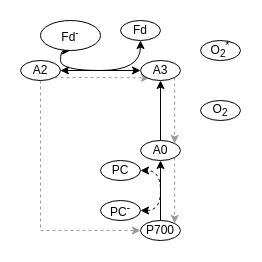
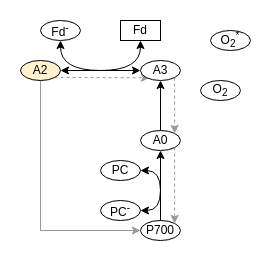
- <mxCell id="13" value="Fd" style="ellipse;whiteSpace=wrap;html=1;strokeColor=#000000;strokeWidth=1;" parent="1" vertex="1"><mxGeometry x="120" y="20" width="40" height="20" as="geometry" /></mxCell>
+ <mxCell id="13" value="Fd" style="whiteSpace=wrap;html=1;strokeColor=#000000;strokeWidth=1;rounded=0;" parent="1" vertex="1"><mxGeometry x="120" y="20" width="40" height="20" as="geometry" /></mxCell>
- <mxCell id="14" value="Fd&lt;sup&gt;-&lt;/sup&gt;" style="ellipse;whiteSpace=wrap;html=1;strokeColor=#000000;strokeWidth=1;" parent="1" vertex="1"><mxGeometry x="40" y="20" width="60" height="30" as="geometry" /></mxCell>
+ <mxCell id="14" value="Fd&lt;sup&gt;-&lt;/sup&gt;" style="ellipse;whiteSpace=wrap;html=1;strokeColor=#000000;strokeWidth=1;" parent="1" vertex="1"><mxGeometry x="40" y="20" width="40" height="20" as="geometry" /></mxCell>
- <mxCell id="8" value="O&lt;sub&gt;2&lt;/sub&gt;&lt;sup&gt;*&lt;/sup&gt;" style="ellipse;whiteSpace=wrap;html=1;strokeColor=#000000;strokeWidth=1;" parent="1" vertex="1"><mxGeometry x="200" y="40" width="40" height="20" as="geometry" /></mxCell>
+ <mxCell id="8" value="O&lt;sub&gt;2&lt;/sub&gt;&lt;sup&gt;*&lt;/sup&gt;" style="ellipse;whiteSpace=wrap;html=1;strokeColor=#000000;strokeWidth=1;" parent="1" vertex="1"><mxGeometry x="210" y="30" width="40" height="20" as="geometry" /></mxCell>
- <mxCell id="11" value="A2" style="ellipse;whiteSpace=wrap;html=1;strokeColor=#000000;strokeWidth=1;" parent="1" vertex="1"><mxGeometry x="20" y="60" width="40" height="20" as="geometry" /></mxCell>
+ <mxCell id="11" value="A2" style="ellipse;whiteSpace=wrap;html=1;strokeColor=#000000;strokeWidth=1;fillColor=#fff2cc;" parent="1" vertex="1"><mxGeometry x="20" y="60" width="40" height="20" as="geometry" /></mxCell>
- <mxCell id="7" value="O&lt;sub&gt;2&lt;/sub&gt;" style="ellipse;whiteSpace=wrap;html=1;strokeColor=#000000;strokeWidth=1;" parent="1" vertex="1"><mxGeometry x="200" y="100" width="40" height="20" as="geometry" /></mxCell>
+ <mxCell id="7" value="O&lt;sub&gt;2&lt;/sub&gt;" style="ellipse;whiteSpace=wrap;html=1;strokeColor=#000000;strokeWidth=1;" parent="1" vertex="1"><mxGeometry x="200" y="80" width="40" height="20" as="geometry" /></mxCell>
- <mxCell id="4" value="A0" style="ellipse;whiteSpace=wrap;html=1;strokeColor=#000000;strokeWidth=1;" parent="1" vertex="1"><mxGeometry x="140" y="140" width="40" height="20" as="geometry" /></mxCell>
+ <mxCell id="4" value="A0" style="ellipse;whiteSpace=wrap;html=1;strokeColor=#000000;strokeWidth=1;" parent="1" vertex="1"><mxGeometry x="140" y="130" width="40" height="20" as="geometry" /></mxCell>
- <mxCell id="15" style="edgeStyle=orthogonalEdgeStyle;curved=1;rounded=0;orthogonalLoop=1;jettySize=auto;html=1;exitX=1;exitY=0.5;exitDx=0;exitDy=0;entryX=1;entryY=0.5;entryDx=0;entryDy=0;startArrow=classic;startFill=1;strokeColor=#000000;dashed=1;" parent="1" source="16" target="17" edge="1"><mxGeometry relative="1" as="geometry" /></mxCell>
+ <mxCell id="15" style="edgeStyle=orthogonalEdgeStyle;curved=1;rounded=0;orthogonalLoop=1;jettySize=auto;html=1;exitX=1;exitY=0.5;exitDx=0;exitDy=0;entryX=1;entryY=0.5;entryDx=0;entryDy=0;startArrow=classic;startFill=1;strokeColor=#000000;" parent="1" source="16" target="17" edge="1"><mxGeometry relative="1" as="geometry" /></mxCell>
- <mxCell id="10" style="edgeStyle=orthogonalEdgeStyle;rounded=0;orthogonalLoop=1;jettySize=auto;html=1;exitX=0.5;exitY=1;exitDx=0;exitDy=0;entryX=0;entryY=0.5;entryDx=0;entryDy=0;dashed=1;strokeColor=#999999;" edge="1" parent="1" source="11" target="19"><mxGeometry relative="1" as="geometry" /></mxCell>
+ <mxCell id="10" style="edgeStyle=orthogonalEdgeStyle;rounded=0;orthogonalLoop=1;jettySize=auto;html=1;exitX=0.5;exitY=1;exitDx=0;exitDy=0;entryX=0;entryY=0.5;entryDx=0;entryDy=0;dashed=0;strokeColor=#999999;" edge="1" parent="1" source="11" target="19"><mxGeometry relative="1" as="geometry" /></mxCell>
